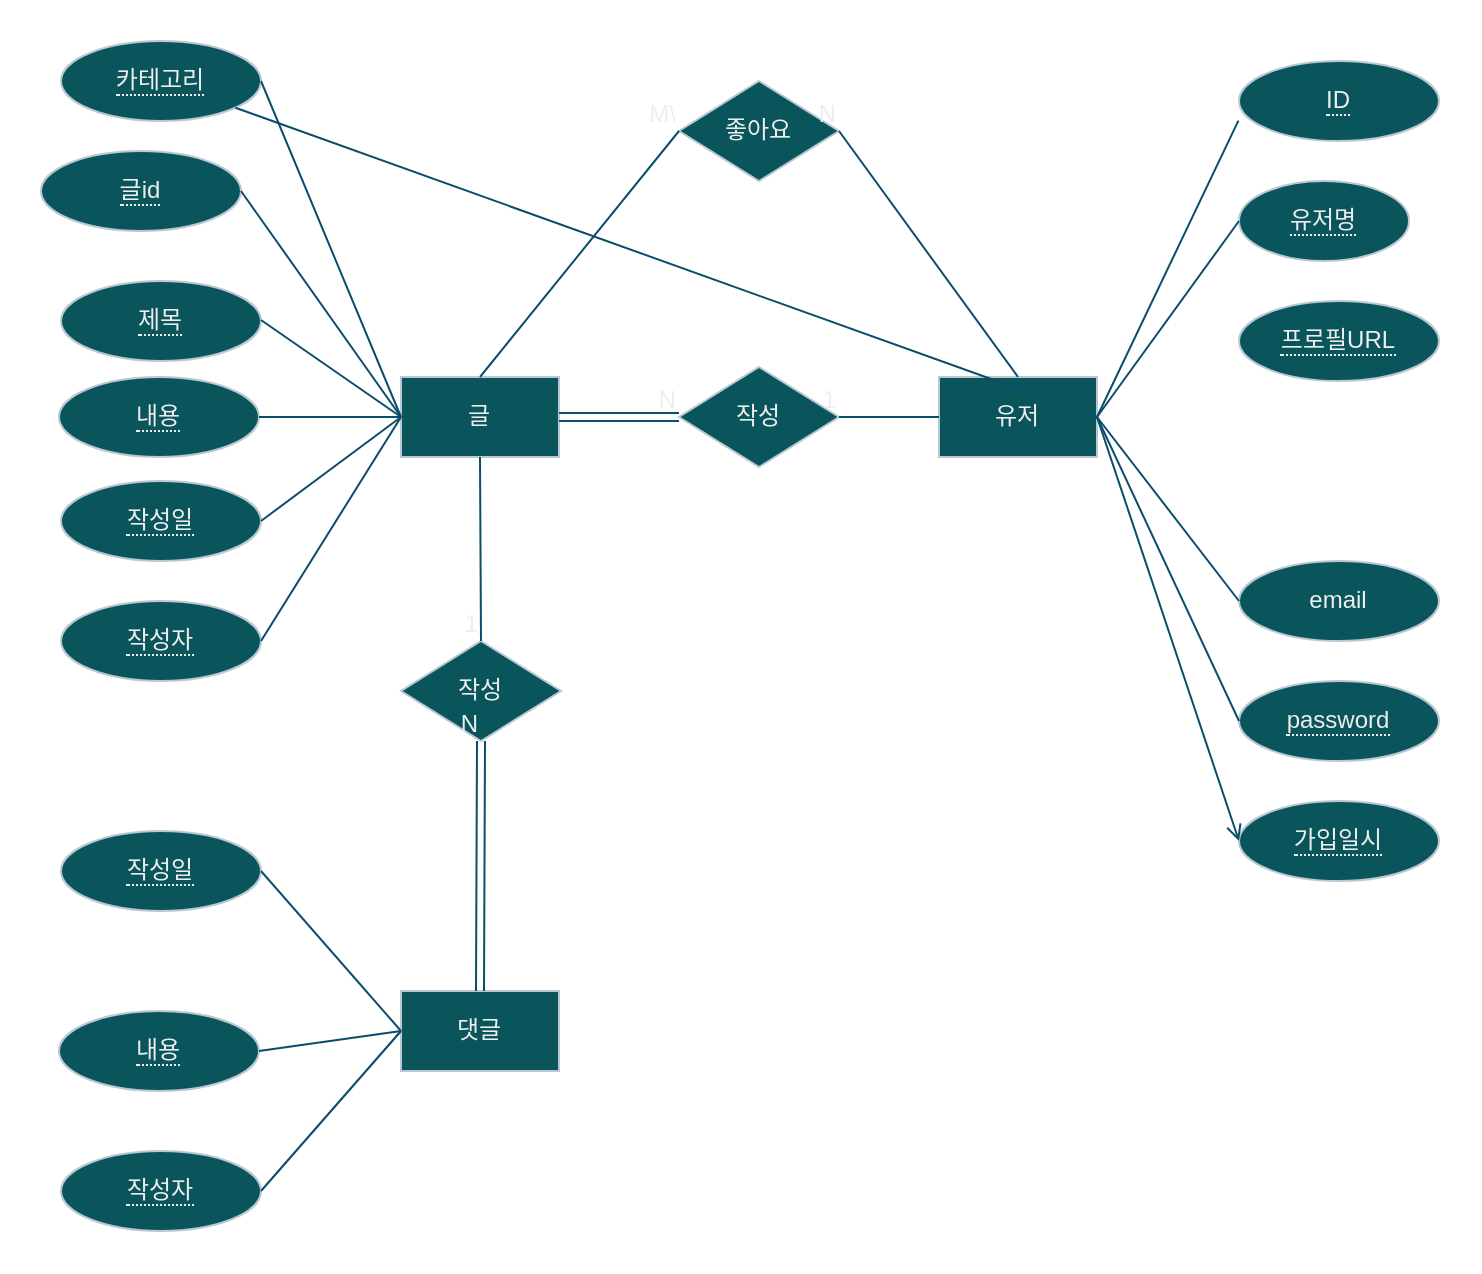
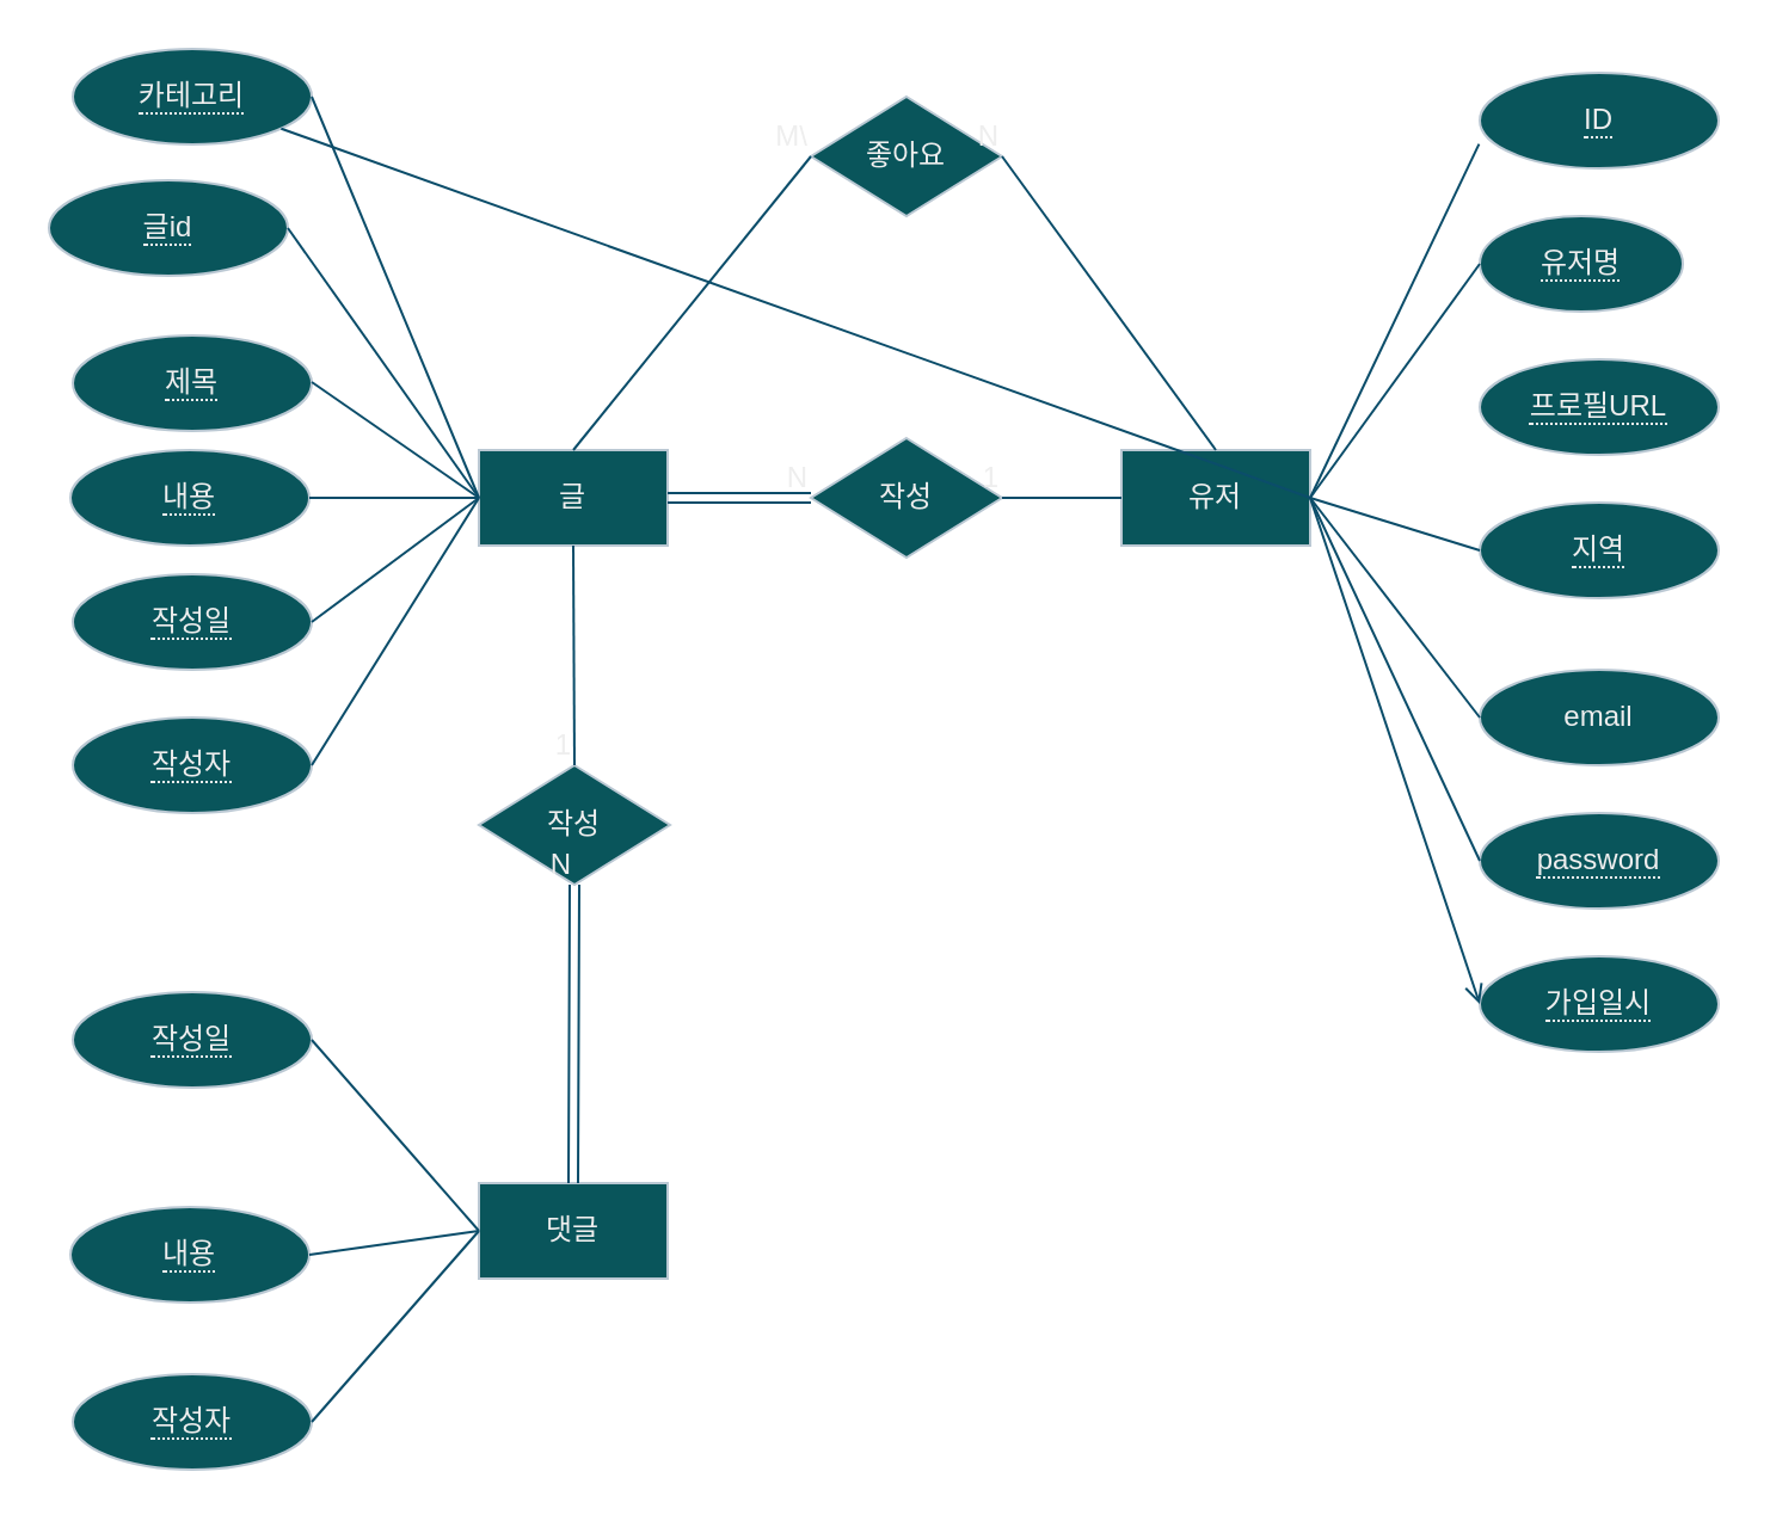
+ <mxCell id="29" value="" style="endArrow=none;html=1;rounded=0;entryX=0;entryY=0.5;entryDx=0;entryDy=0;exitX=1;exitY=0.5;exitDx=0;exitDy=0;labelBackgroundColor=none;fontColor=default;strokeColor=#0B4D6A;" edge="1" parent="1" source="15" target="19"><mxGeometry width="50" height="50" relative="1" as="geometry"><mxPoint x="558" y="218" as="sourcePoint" /><mxPoint x="629" y="180" as="targetPoint" /></mxGeometry></mxCell>
+ <mxCell id="19" value="&lt;span style=&quot;border-bottom: 1px dotted&quot;&gt;지역&lt;br&gt;&lt;/span&gt;" style="ellipse;whiteSpace=wrap;html=1;align=center;labelBackgroundColor=none;fillColor=#09555B;strokeColor=#BAC8D3;fontColor=#EEEEEE;" vertex="1" parent="1"><mxGeometry x="619" y="210" width="100" height="40" as="geometry" /></mxCell>
